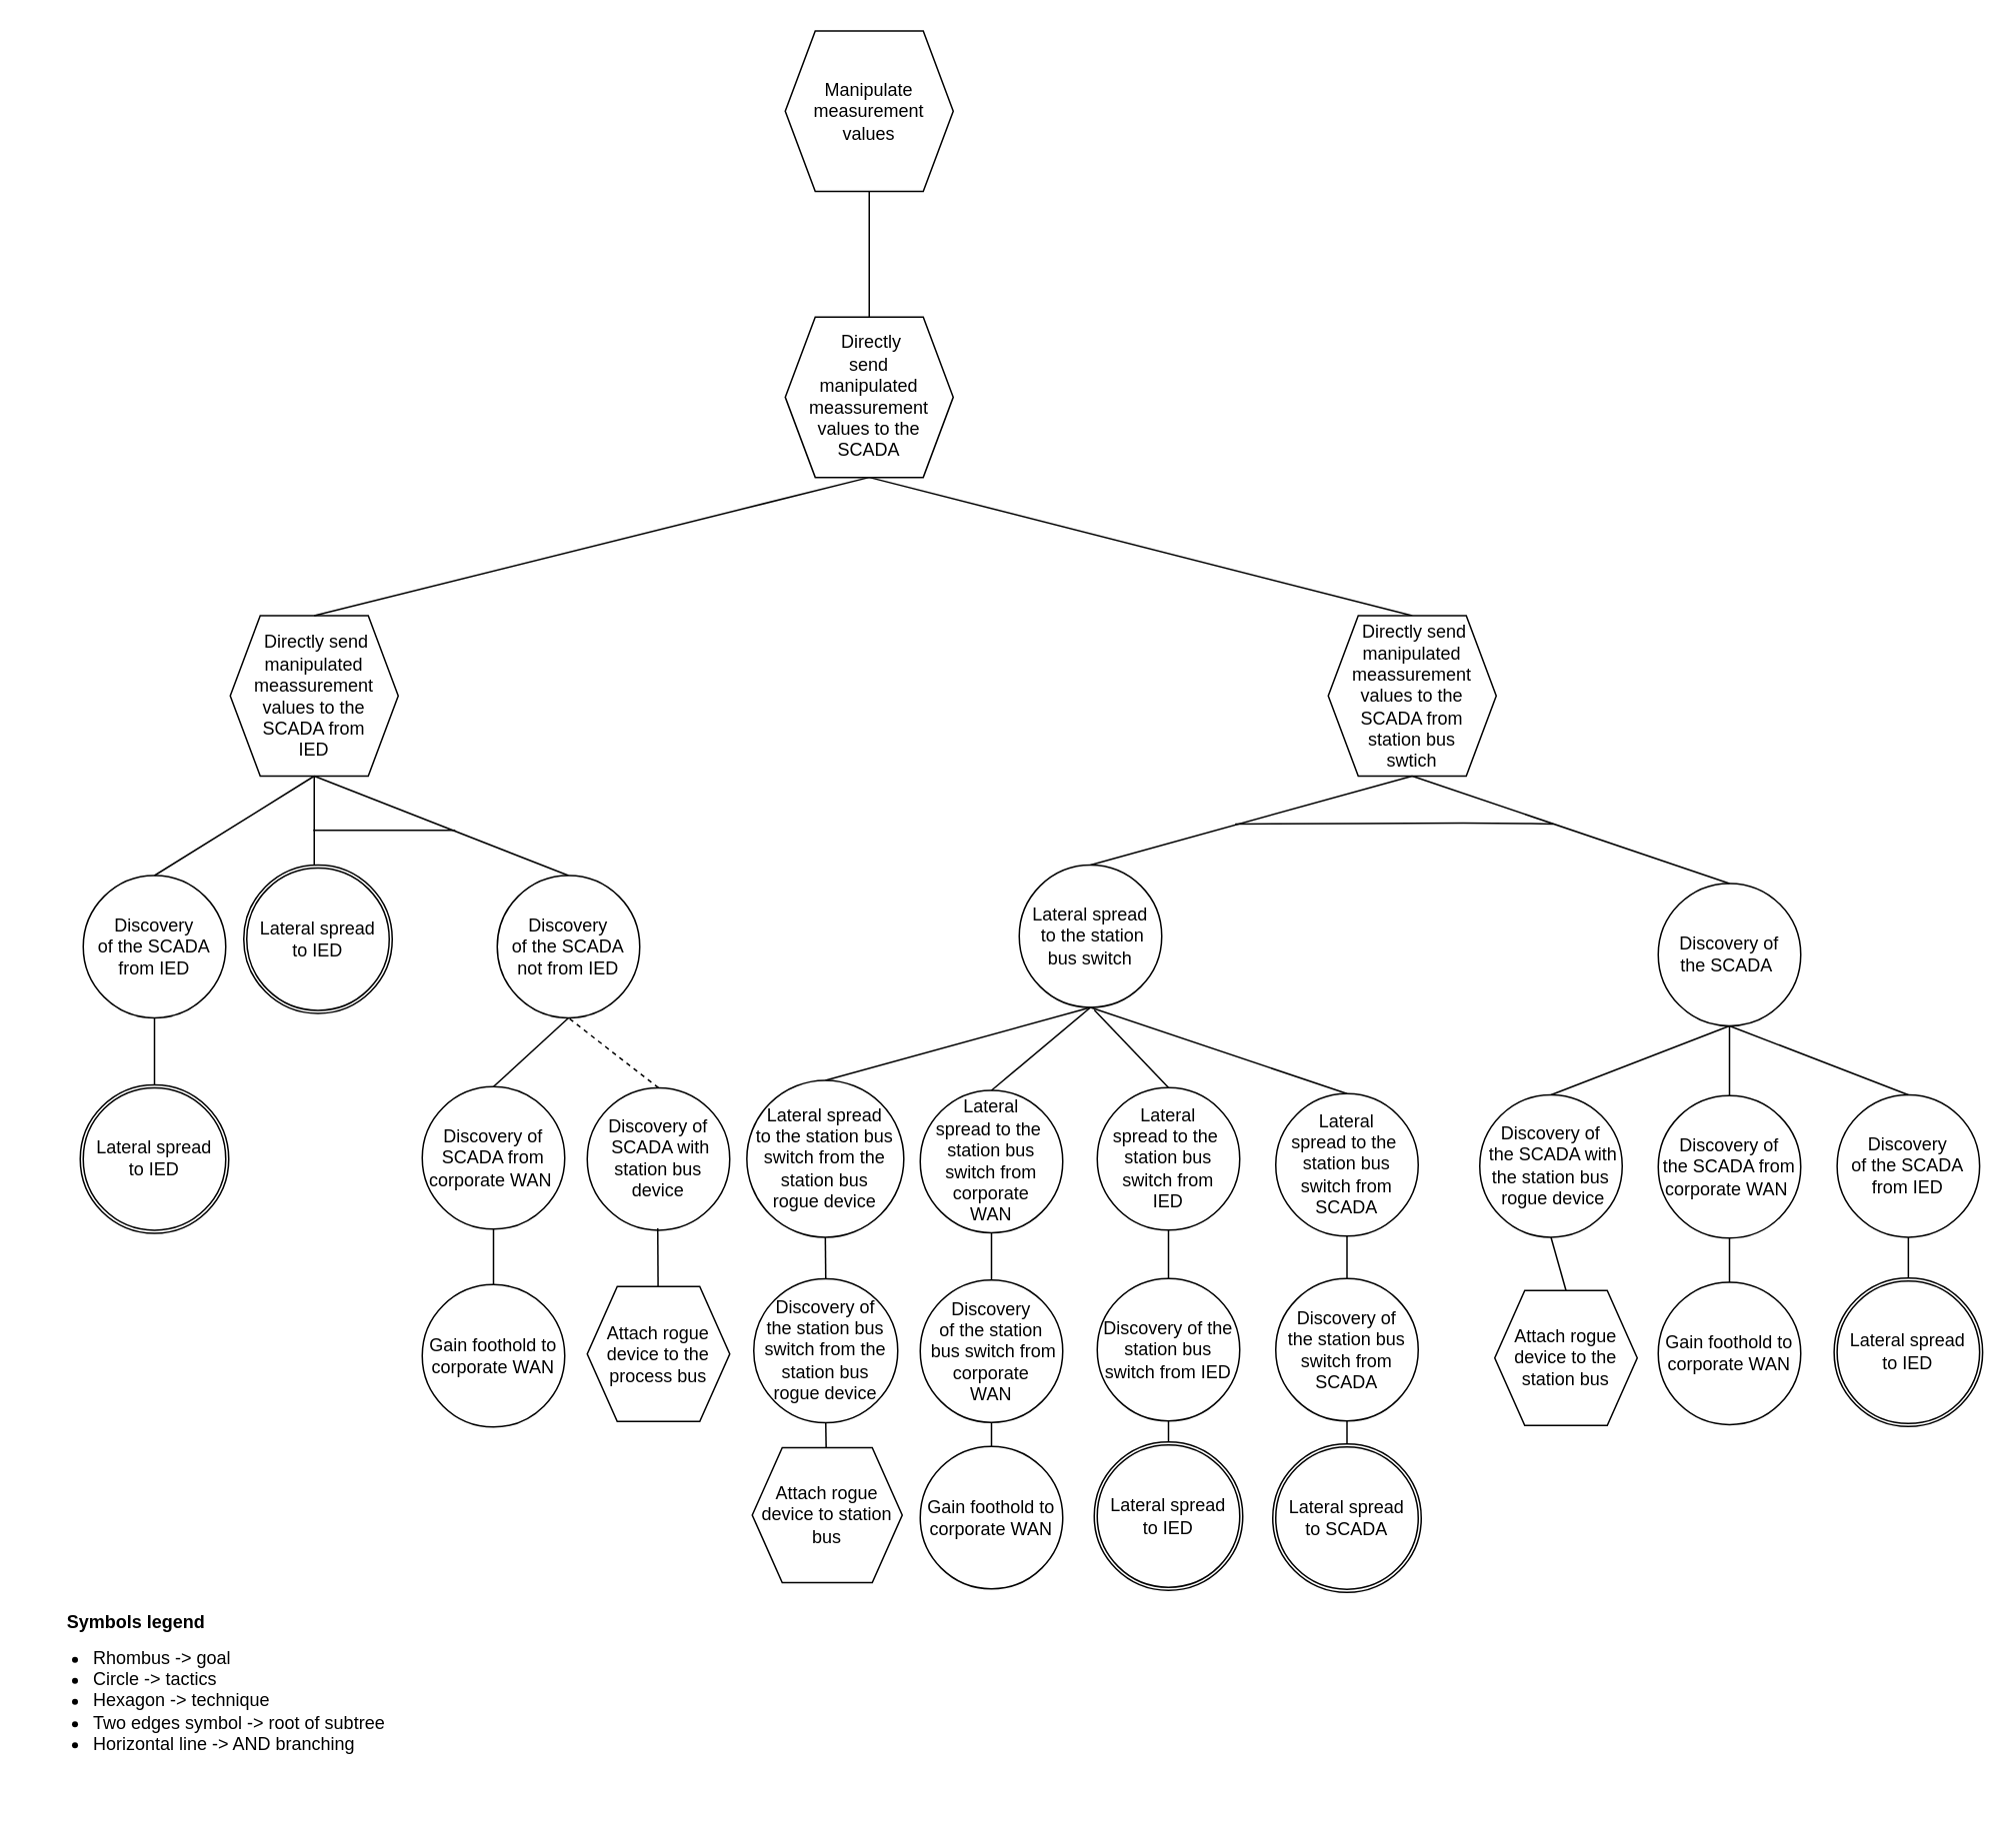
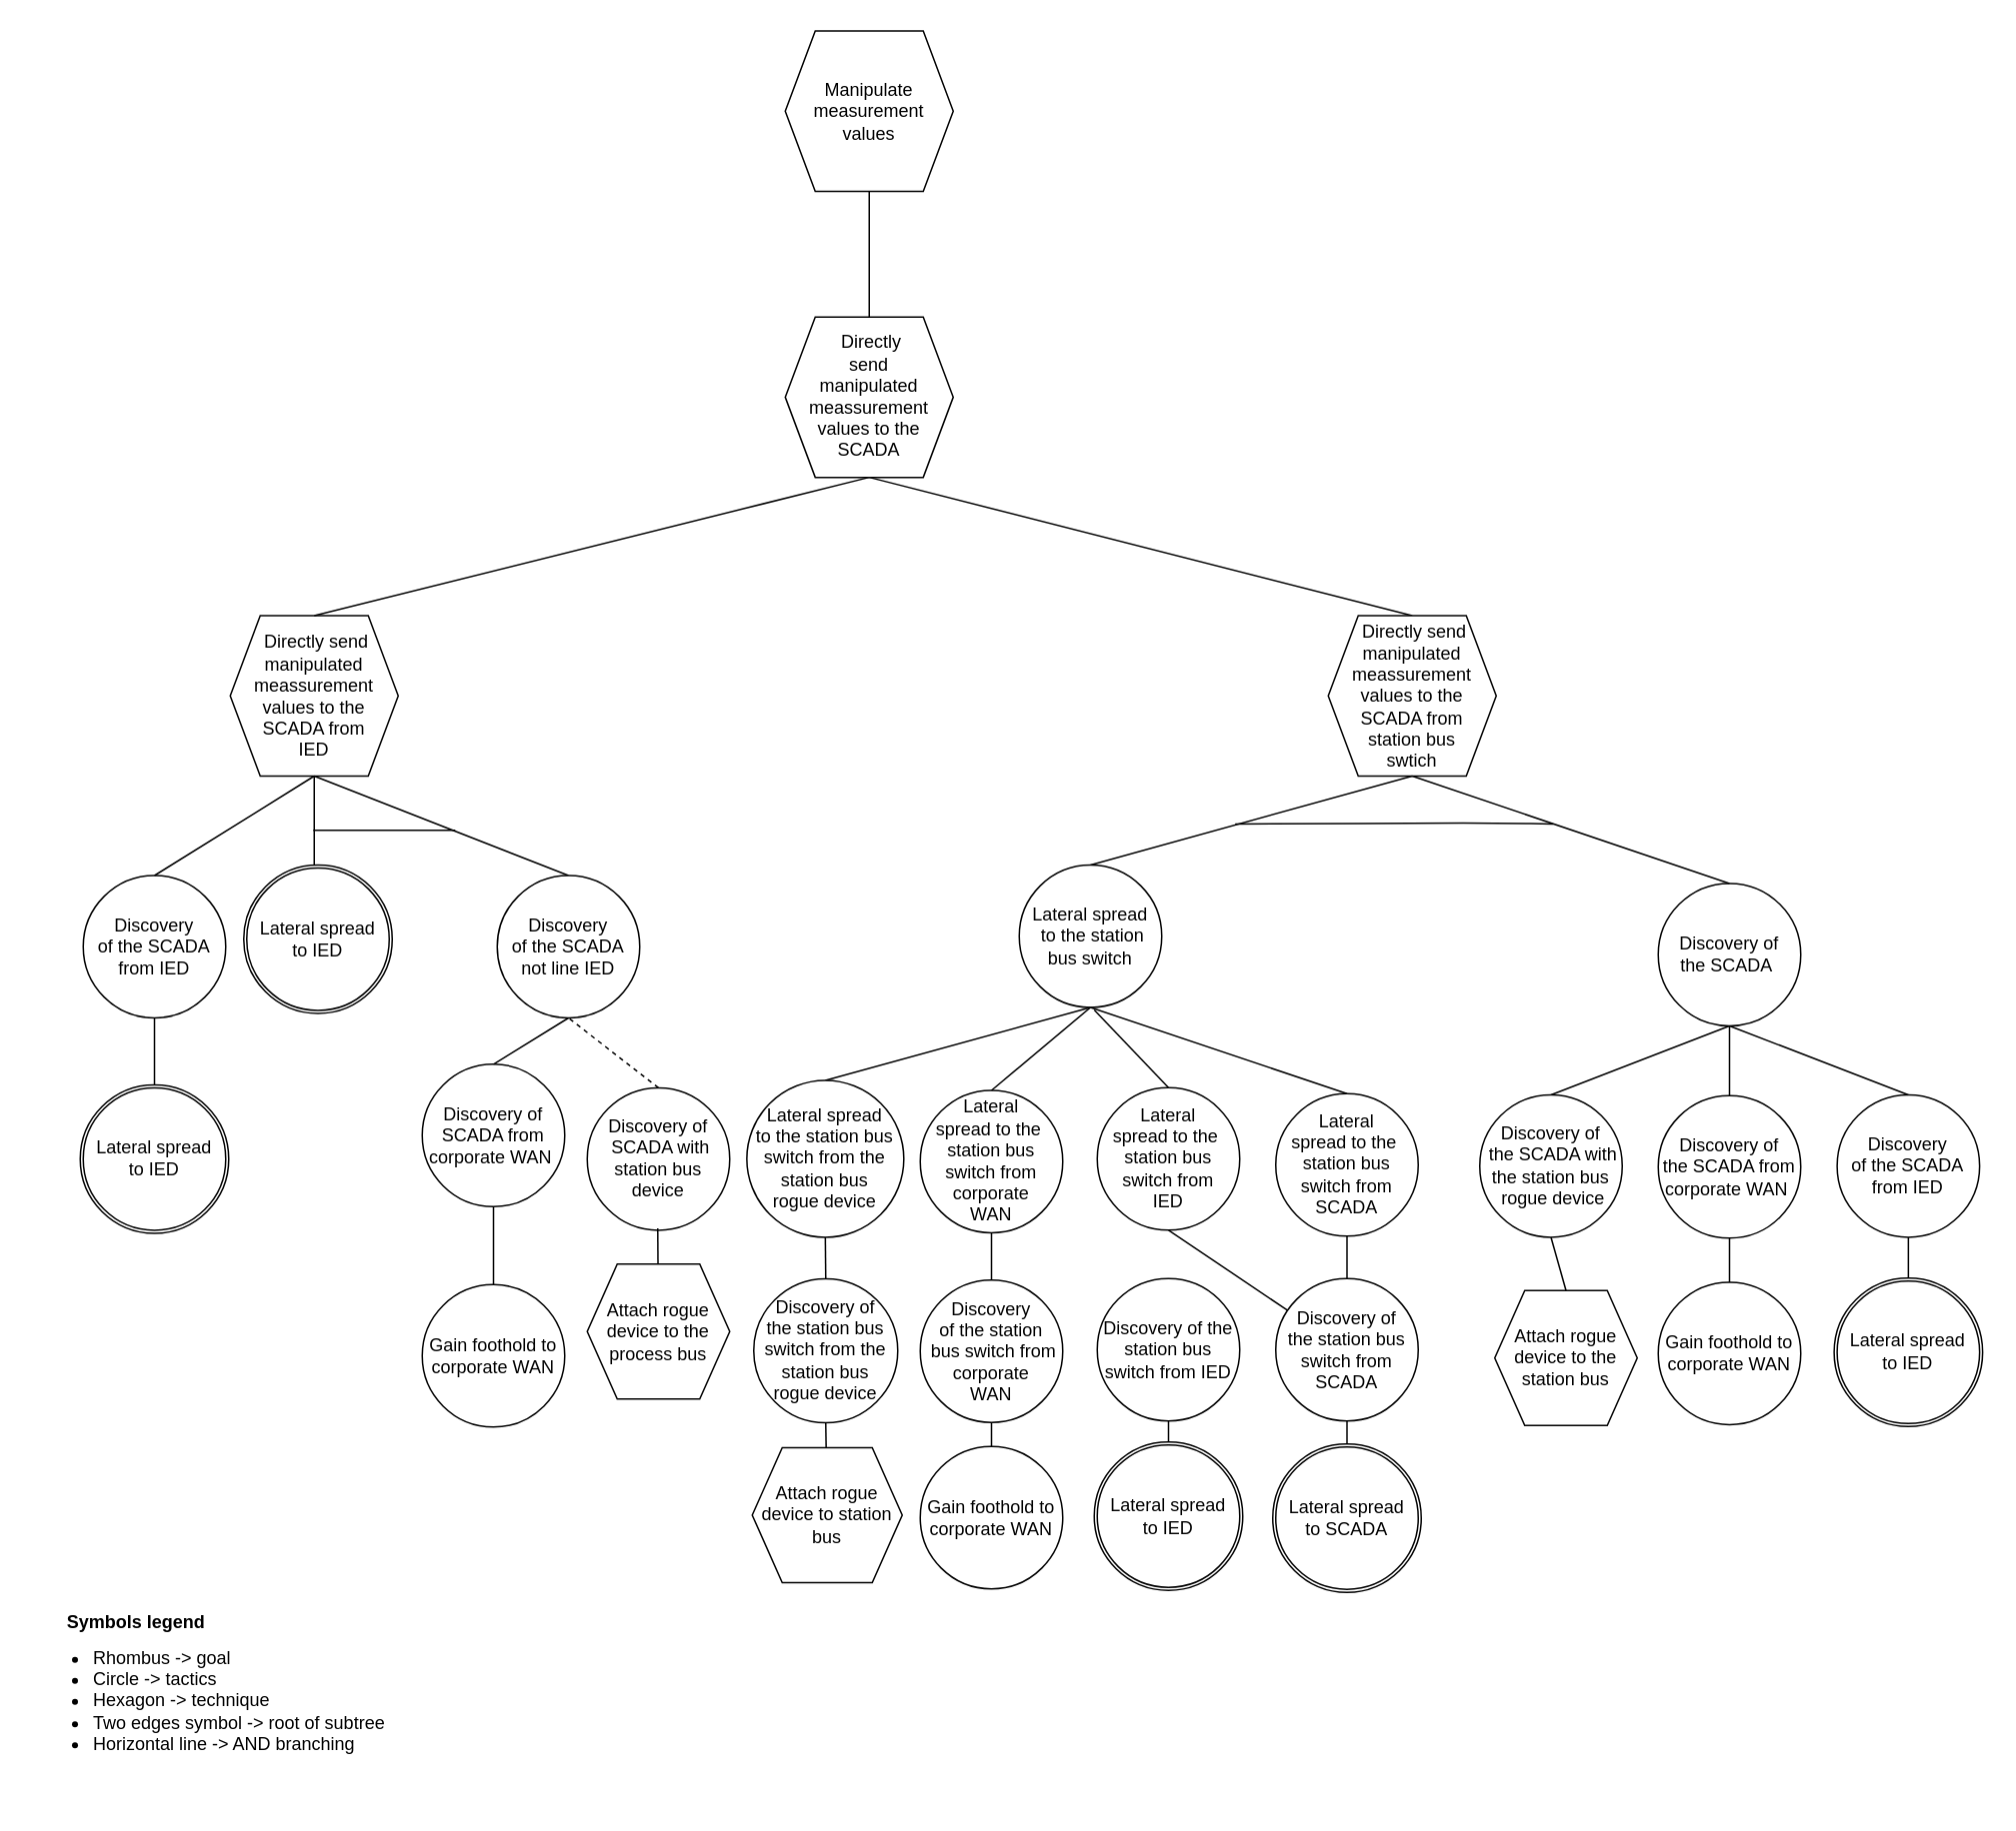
- <mxCell id="14" value="Discovery&lt;br&gt;of the SCADA not from IED" style="ellipse;whiteSpace=wrap;html=1;aspect=fixed;" parent="1" vertex="1"><mxGeometry x="331" y="583.33" width="95" height="95" as="geometry" /></mxCell>
+ <mxCell id="14" value="Discovery&lt;br&gt;of the SCADA not line IED" style="ellipse;whiteSpace=wrap;html=1;aspect=fixed;" parent="1" vertex="1"><mxGeometry x="331" y="583.33" width="95" height="95" as="geometry" /></mxCell>
- <mxCell id="17" value="Discovery&amp;nbsp;of &lt;br&gt;SCADA from corporate WAN&amp;nbsp;" style="ellipse;whiteSpace=wrap;html=1;aspect=fixed;" parent="1" vertex="1"><mxGeometry x="281" y="724.2" width="95" height="95" as="geometry" /></mxCell>
+ <mxCell id="17" value="Discovery&amp;nbsp;of &lt;br&gt;SCADA from corporate WAN&amp;nbsp;" style="ellipse;whiteSpace=wrap;html=1;aspect=fixed;" parent="1" vertex="1"><mxGeometry x="281" y="709.2" width="95" height="95" as="geometry" /></mxCell>
- <mxCell id="49" value="" style="endArrow=none;html=1;rounded=0;entryX=0.5;entryY=0;entryDx=0;entryDy=0;exitX=0.5;exitY=1;exitDx=0;exitDy=0;" parent="1" source="48" target="47" edge="1"><mxGeometry width="50" height="50" relative="1" as="geometry"><mxPoint x="794.75" y="835.98" as="sourcePoint" /><mxPoint x="757.75" y="845.98" as="targetPoint" /></mxGeometry></mxCell>
+ <mxCell id="49" value="" style="endArrow=none;html=1;rounded=0;exitX=0.5;exitY=1;exitDx=0;exitDy=0;" parent="1" source="48" target="53" edge="1"><mxGeometry width="50" height="50" relative="1" as="geometry"><mxPoint x="794.75" y="835.98" as="sourcePoint" /><mxPoint x="757.75" y="845.98" as="targetPoint" /></mxGeometry></mxCell>
- <mxCell id="19" value="Attach rogue device to the process bus" style="shape=hexagon;perimeter=hexagonPerimeter2;whiteSpace=wrap;html=1;fixedSize=1;" parent="1" vertex="1"><mxGeometry x="391" y="857.54" width="95" height="90" as="geometry" /></mxCell>
+ <mxCell id="19" value="Attach rogue device to the process bus" style="shape=hexagon;perimeter=hexagonPerimeter2;whiteSpace=wrap;html=1;fixedSize=1;" parent="1" vertex="1"><mxGeometry x="391" y="842.54" width="95" height="90" as="geometry" /></mxCell>
